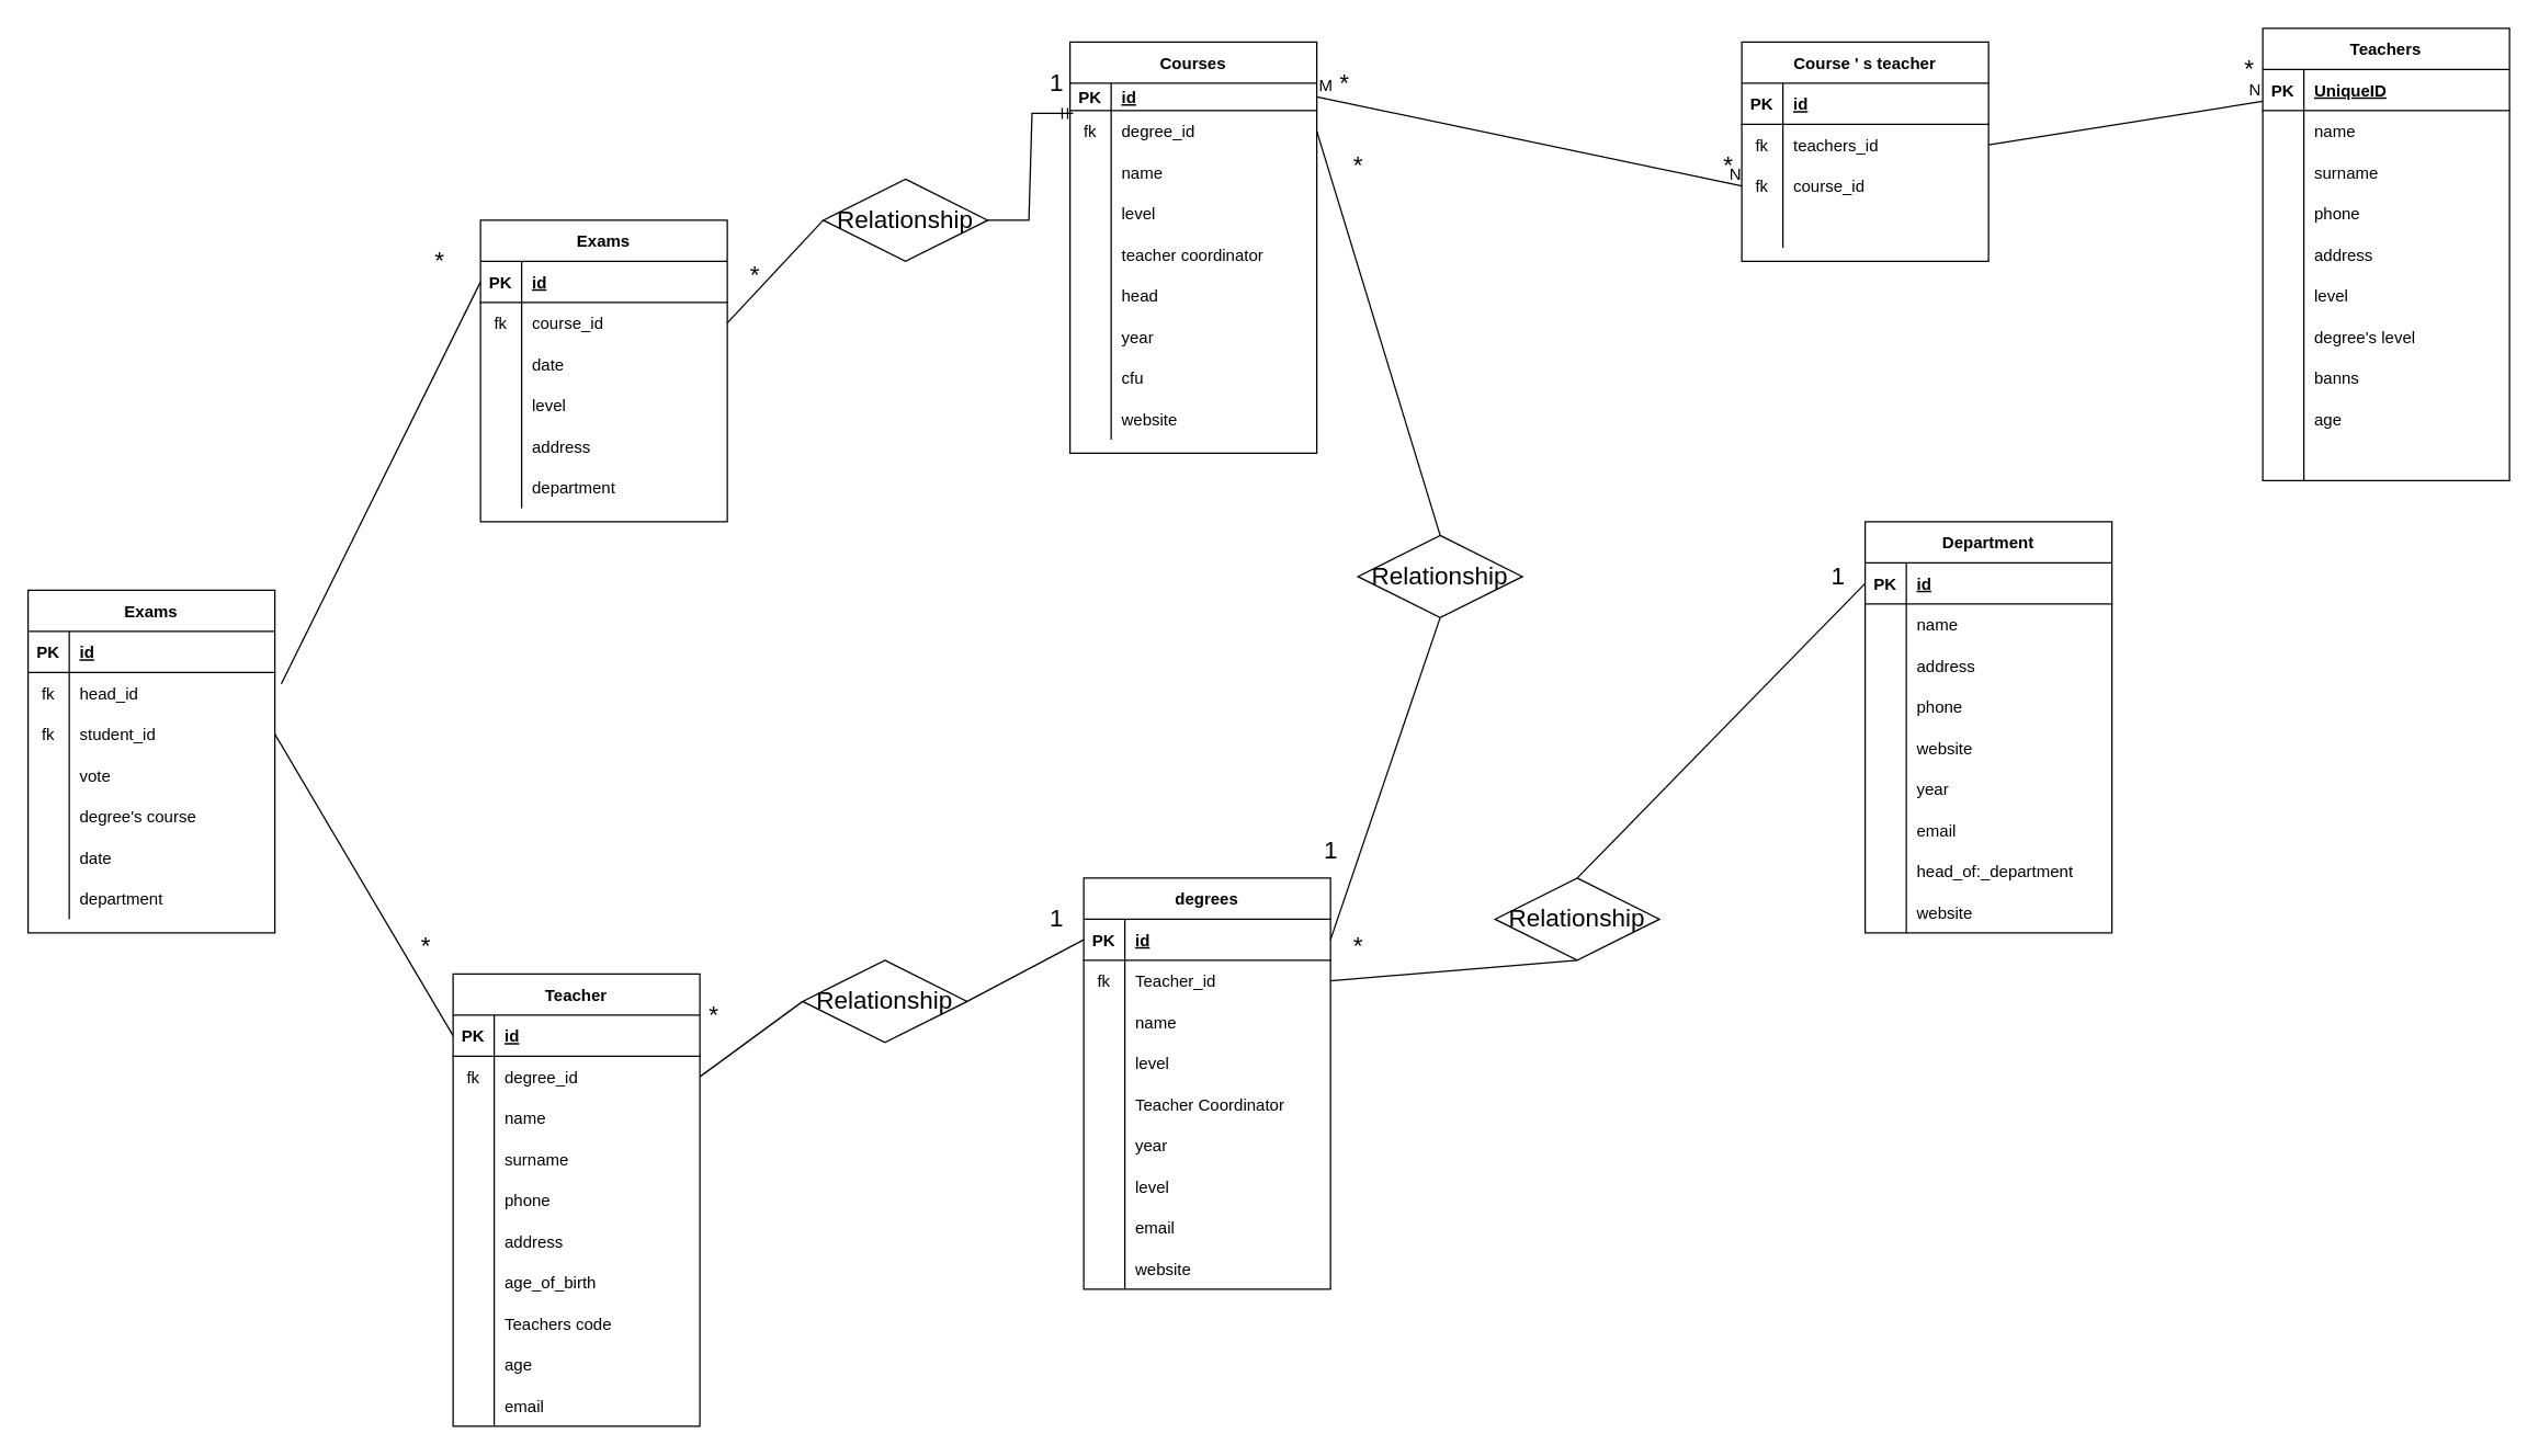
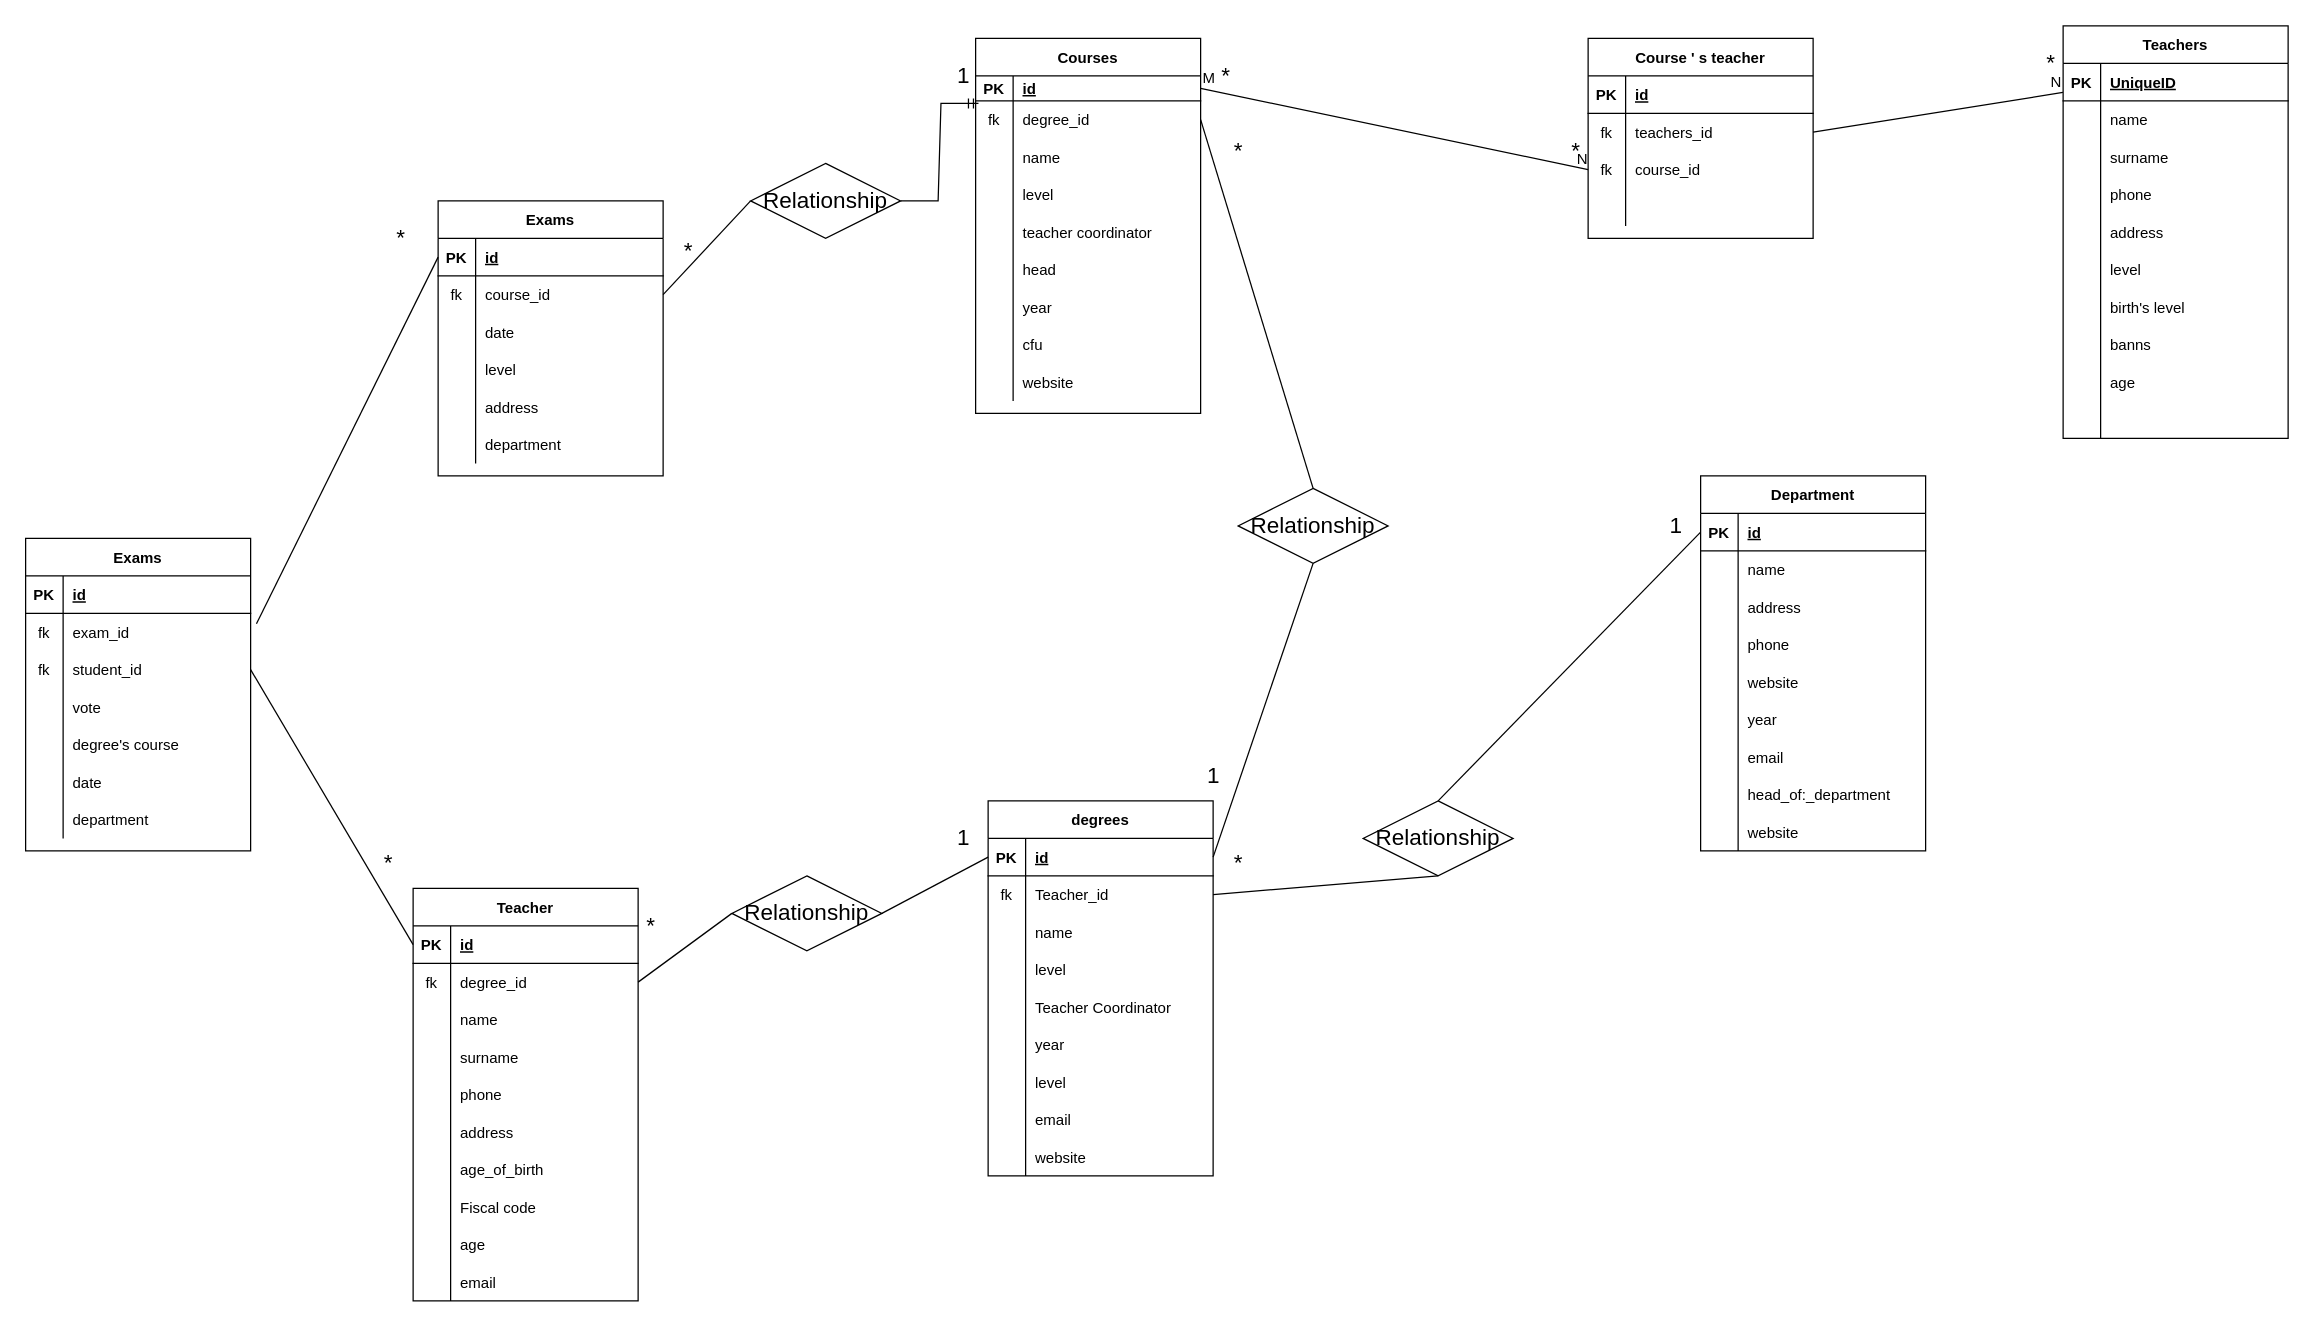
- <mxCell id="23" value="degree's level" style="shape=partialRectangle;connectable=0;fillColor=none;top=0;left=0;bottom=0;right=0;align=left;spacingLeft=6;overflow=hidden;" vertex="1" parent="21"><mxGeometry x="30" width="150" height="30" as="geometry"><mxRectangle width="150" height="30" as="alternateBounds" /></mxGeometry></mxCell>
+ <mxCell id="23" value="birth's level" style="shape=partialRectangle;connectable=0;fillColor=none;top=0;left=0;bottom=0;right=0;align=left;spacingLeft=6;overflow=hidden;" vertex="1" parent="21"><mxGeometry x="30" width="150" height="30" as="geometry"><mxRectangle width="150" height="30" as="alternateBounds" /></mxGeometry></mxCell>
- <mxCell id="99" value="head_id" style="shape=partialRectangle;connectable=0;fillColor=none;top=0;left=0;bottom=0;right=0;align=left;spacingLeft=6;overflow=hidden;" vertex="1" parent="97"><mxGeometry x="30" width="150" height="30" as="geometry"><mxRectangle width="150" height="30" as="alternateBounds" /></mxGeometry></mxCell>
+ <mxCell id="99" value="exam_id" style="shape=partialRectangle;connectable=0;fillColor=none;top=0;left=0;bottom=0;right=0;align=left;spacingLeft=6;overflow=hidden;" vertex="1" parent="97"><mxGeometry x="30" width="150" height="30" as="geometry"><mxRectangle width="150" height="30" as="alternateBounds" /></mxGeometry></mxCell>
- <mxCell id="139" value="Teachers code" style="shape=partialRectangle;connectable=0;fillColor=none;top=0;left=0;bottom=0;right=0;align=left;spacingLeft=6;overflow=hidden;" vertex="1" parent="137"><mxGeometry x="30" width="150" height="30" as="geometry"><mxRectangle width="150" height="30" as="alternateBounds" /></mxGeometry></mxCell>
+ <mxCell id="139" value="Fiscal code" style="shape=partialRectangle;connectable=0;fillColor=none;top=0;left=0;bottom=0;right=0;align=left;spacingLeft=6;overflow=hidden;" vertex="1" parent="137"><mxGeometry x="30" width="150" height="30" as="geometry"><mxRectangle width="150" height="30" as="alternateBounds" /></mxGeometry></mxCell>
